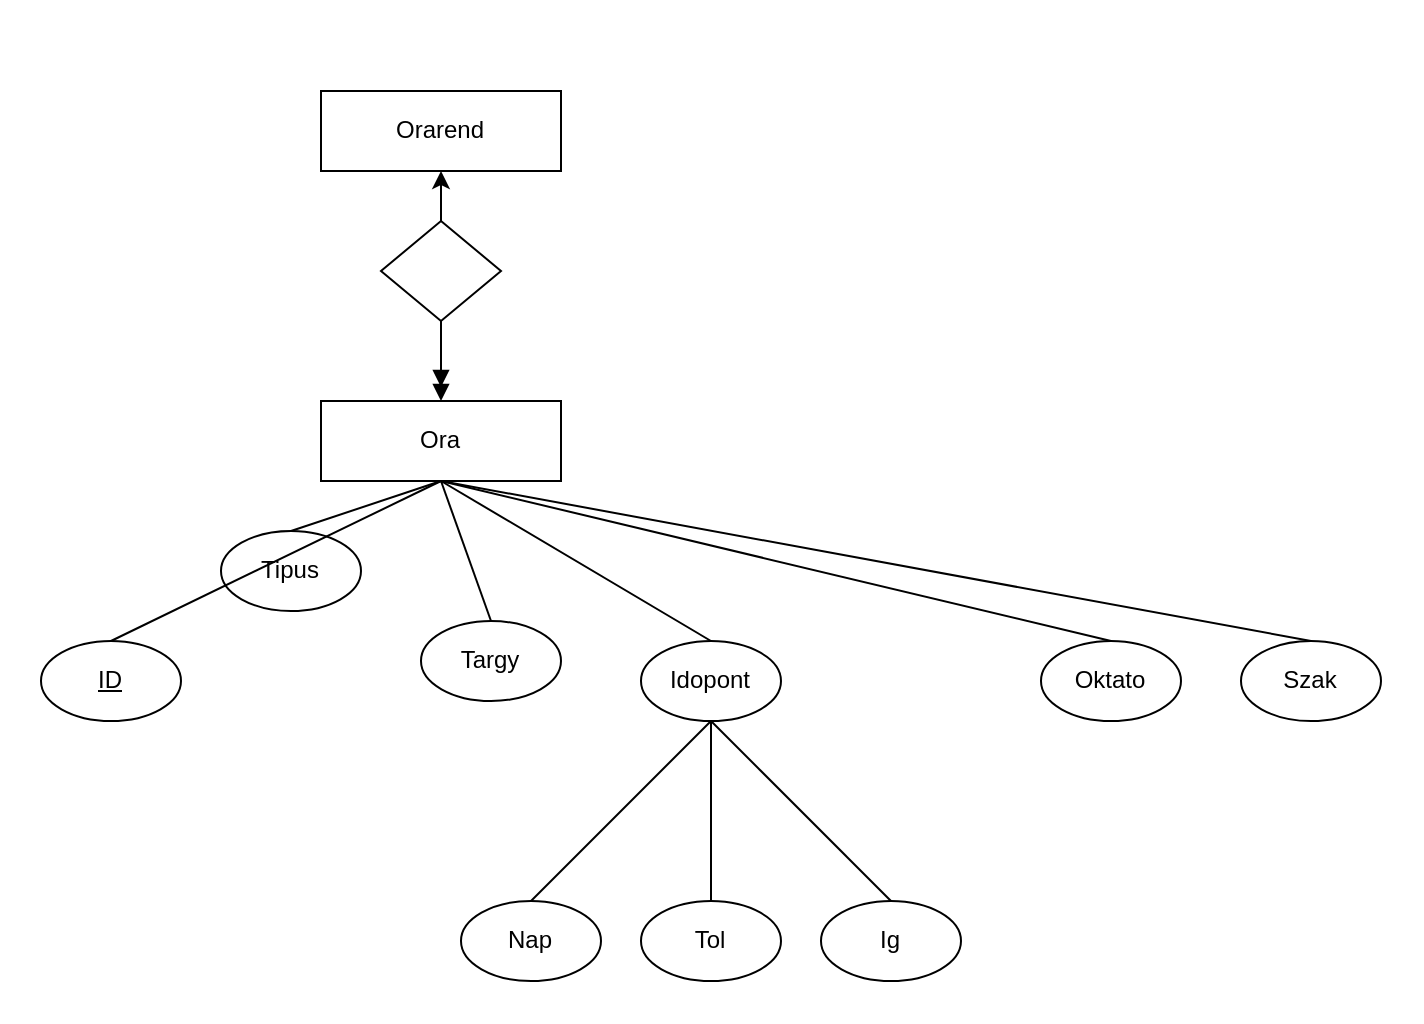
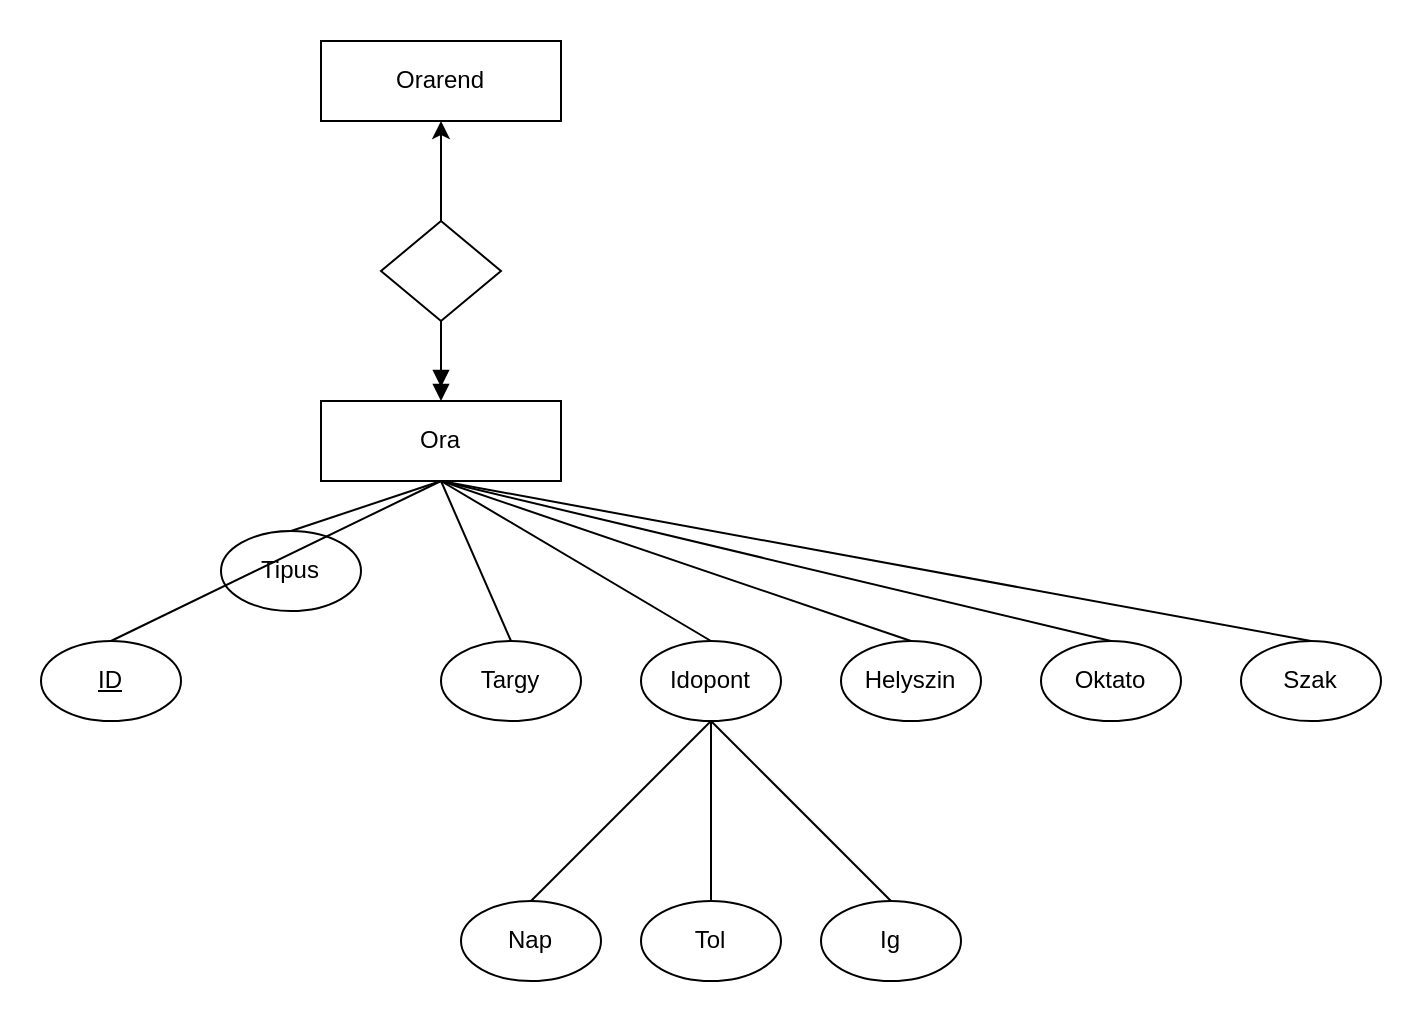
- <mxCell id="2" value="Orarend" style="rounded=0;whiteSpace=wrap;html=1;" parent="1" vertex="1"><mxGeometry x="160" y="45" width="120" height="40" as="geometry" /></mxCell>
+ <mxCell id="2" value="Orarend" style="rounded=0;whiteSpace=wrap;html=1;" parent="1" vertex="1"><mxGeometry x="160" y="20" width="120" height="40" as="geometry" /></mxCell>
+ <mxCell id="21" value="" style="endArrow=none;html=1;rounded=0;entryX=0.5;entryY=1;entryDx=0;entryDy=0;exitX=0.5;exitY=0;exitDx=0;exitDy=0;" edge="1" parent="1" source="11" target="6"><mxGeometry width="50" height="50" relative="1" as="geometry"><mxPoint x="350" y="360" as="sourcePoint" /><mxPoint x="400" y="310" as="targetPoint" /></mxGeometry></mxCell>
- <mxCell id="9" value="Targy" style="ellipse;whiteSpace=wrap;html=1;" parent="1" vertex="1"><mxGeometry x="210" y="310" width="70" height="40" as="geometry" /></mxCell>
+ <mxCell id="9" value="Targy" style="ellipse;whiteSpace=wrap;html=1;" parent="1" vertex="1"><mxGeometry x="220" y="320" width="70" height="40" as="geometry" /></mxCell>
+ <mxCell id="11" value="Helyszin" style="ellipse;whiteSpace=wrap;html=1;" parent="1" vertex="1"><mxGeometry x="420" y="320" width="70" height="40" as="geometry" /></mxCell>
